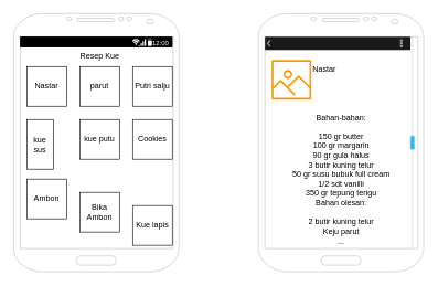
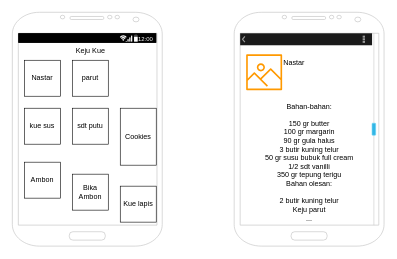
- <mxCell id="20" value="Resep Kue" style="text;html=1;align=center;verticalAlign=middle;resizable=0;points=[];autosize=1;strokeColor=none;fillColor=none;fontSize=12;" vertex="1" parent="1"><mxGeometry x="115" y="75" width="70" height="20" as="geometry" /></mxCell>
+ <mxCell id="20" value="Keju Kue" style="text;html=1;align=center;verticalAlign=middle;resizable=0;points=[];autosize=1;strokeColor=none;fillColor=none;fontSize=12;" vertex="1" parent="1"><mxGeometry x="115" y="75" width="70" height="20" as="geometry" /></mxCell>
- <mxCell id="5" value="Putri salju" style="whiteSpace=wrap;html=1;aspect=fixed;" vertex="1" parent="1"><mxGeometry x="200" y="100" width="60" height="60" as="geometry" /></mxCell>
- <mxCell id="7" value="kue putu" style="whiteSpace=wrap;html=1;aspect=fixed;" vertex="1" parent="1"><mxGeometry x="120" y="180" width="60" height="60" as="geometry" /></mxCell>
+ <mxCell id="7" value="sdt putu" style="whiteSpace=wrap;html=1;aspect=fixed;" vertex="1" parent="1"><mxGeometry x="120" y="180" width="60" height="60" as="geometry" /></mxCell>
- <mxCell id="8" value="Cookies" style="whiteSpace=wrap;html=1;aspect=fixed;" vertex="1" parent="1"><mxGeometry x="200" y="180" width="60" height="60" as="geometry" /></mxCell>
+ <mxCell id="8" value="Cookies" style="whiteSpace=wrap;html=1;aspect=fixed;" vertex="1" parent="1"><mxGeometry x="200" y="180" width="60" height="95" as="geometry" /></mxCell>
- <mxCell id="6" value="kue sus" style="whiteSpace=wrap;html=1;aspect=fixed;" vertex="1" parent="1"><mxGeometry x="40" y="180" width="40" height="75" as="geometry" /></mxCell>
+ <mxCell id="6" value="kue sus" style="whiteSpace=wrap;html=1;aspect=fixed;" vertex="1" parent="1"><mxGeometry x="40" y="180" width="60" height="60" as="geometry" /></mxCell>
